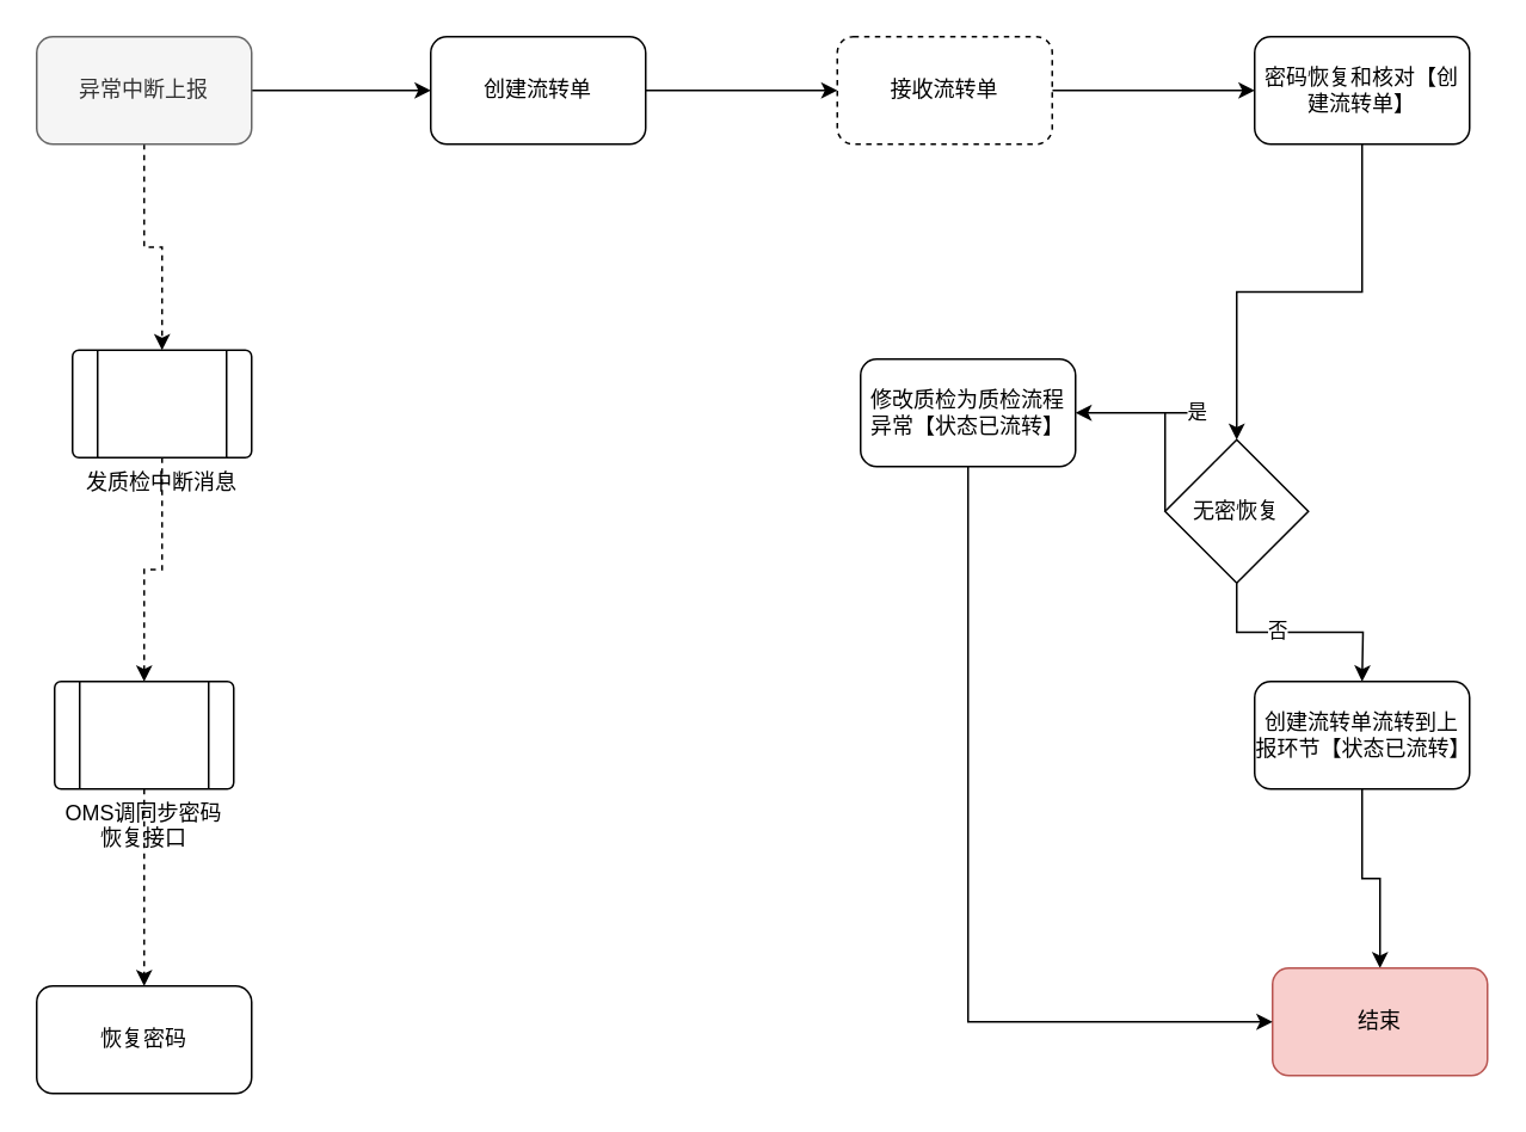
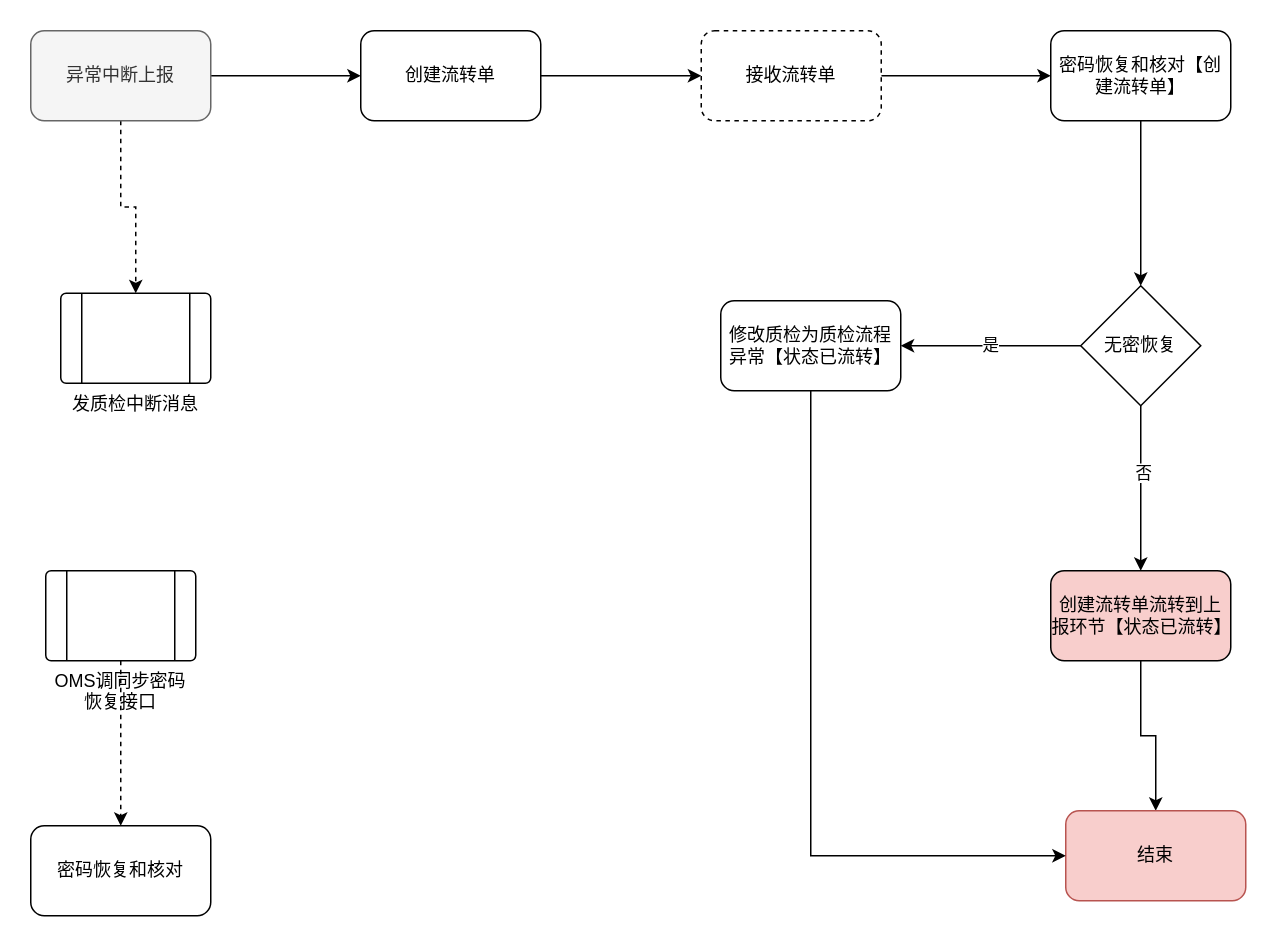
- <mxCell id="19" value="无密恢复" style="rhombus;whiteSpace=wrap;html=1;" vertex="1" parent="1"><mxGeometry x="650" y="245" width="80" height="80" as="geometry" /></mxCell>
+ <mxCell id="19" value="无密恢复" style="rhombus;whiteSpace=wrap;html=1;" vertex="1" parent="1"><mxGeometry x="720" y="190" width="80" height="80" as="geometry" /></mxCell>
- <mxCell id="9" style="edgeStyle=orthogonalEdgeStyle;rounded=0;orthogonalLoop=1;jettySize=auto;html=1;exitX=0.5;exitY=1;exitDx=0;exitDy=0;entryX=0.5;entryY=0;entryDx=0;entryDy=0;dashed=1;" edge="1" parent="1" source="10" target="12"><mxGeometry relative="1" as="geometry" /></mxCell>
- <mxCell id="21" value="创建流转单流转到上报环节【状态已流转】" style="rounded=1;whiteSpace=wrap;html=1;" vertex="1" parent="1"><mxGeometry x="700" y="380" width="120" height="60" as="geometry" /></mxCell>
+ <mxCell id="21" value="创建流转单流转到上报环节【状态已流转】" style="rounded=1;whiteSpace=wrap;html=1;fillColor=#f8cecc;" vertex="1" parent="1"><mxGeometry x="700" y="380" width="120" height="60" as="geometry" /></mxCell>
- <mxCell id="13" value="恢复密码" style="rounded=1;whiteSpace=wrap;html=1;" vertex="1" parent="1"><mxGeometry x="20" y="550" width="120" height="60" as="geometry" /></mxCell>
+ <mxCell id="13" value="密码恢复和核对" style="rounded=1;whiteSpace=wrap;html=1;" vertex="1" parent="1"><mxGeometry x="20" y="550" width="120" height="60" as="geometry" /></mxCell>
